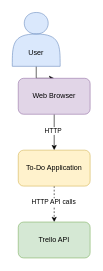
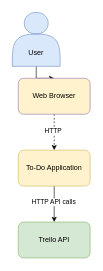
- <mxCell id="6" value="Web Browser" style="rounded=1;whiteSpace=wrap;html=1;fillColor=#e1d5e7;strokeColor=#9673a6;" vertex="1" parent="1"><mxGeometry x="30" y="130" width="120" height="60" as="geometry" /></mxCell>
+ <mxCell id="6" value="Web Browser" style="rounded=1;whiteSpace=wrap;html=1;fillColor=#fff2cc;strokeColor=#9673a6;" vertex="1" parent="1"><mxGeometry x="30" y="130" width="120" height="60" as="geometry" /></mxCell>
- <mxCell id="4" value="" style="edgeStyle=orthogonalEdgeStyle;rounded=0;orthogonalLoop=1;jettySize=auto;html=1;" edge="1" parent="1" source="6" target="9"><mxGeometry relative="1" as="geometry" /></mxCell>
+ <mxCell id="4" value="" style="edgeStyle=orthogonalEdgeStyle;rounded=0;orthogonalLoop=1;jettySize=auto;html=1;dashed=1;" edge="1" parent="1" source="6" target="9"><mxGeometry relative="1" as="geometry" /></mxCell>
- <mxCell id="7" value="" style="edgeStyle=orthogonalEdgeStyle;rounded=0;orthogonalLoop=1;jettySize=auto;html=1;dashed=1;" edge="1" parent="1" source="9" target="10"><mxGeometry relative="1" as="geometry" /></mxCell>
+ <mxCell id="7" value="" style="edgeStyle=orthogonalEdgeStyle;rounded=0;orthogonalLoop=1;jettySize=auto;html=1;" edge="1" parent="1" source="9" target="10"><mxGeometry relative="1" as="geometry" /></mxCell>
